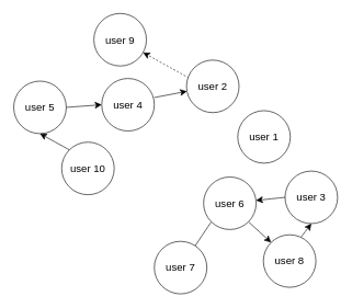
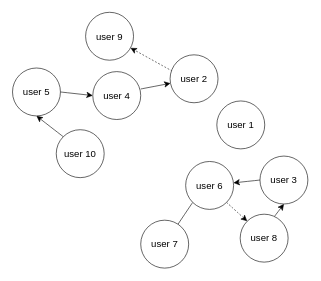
- <mxCell id="10" value="&lt;font style=&quot;font-size: 16px;&quot;&gt;user 5&lt;/font&gt;" style="ellipse;whiteSpace=wrap;html=1;aspect=fixed;" vertex="1" parent="1"><mxGeometry x="20" y="123" width="80" height="80" as="geometry" /></mxCell>
+ <mxCell id="10" value="&lt;font style=&quot;font-size: 16px;&quot;&gt;user 5&lt;/font&gt;" style="ellipse;whiteSpace=wrap;html=1;aspect=fixed;" vertex="1" parent="1"><mxGeometry x="20" y="113" width="80" height="80" as="geometry" /></mxCell>
- <mxCell id="12" style="edgeStyle=none;curved=1;rounded=0;orthogonalLoop=1;jettySize=auto;html=1;exitX=1;exitY=1;exitDx=0;exitDy=0;entryX=0;entryY=0;entryDx=0;entryDy=0;fontSize=12;startSize=8;endSize=8;" edge="1" parent="1" source="13" target="16"><mxGeometry relative="1" as="geometry" /></mxCell>
+ <mxCell id="12" style="edgeStyle=none;curved=1;rounded=0;orthogonalLoop=1;jettySize=auto;html=1;exitX=1;exitY=1;exitDx=0;exitDy=0;entryX=0;entryY=0;entryDx=0;entryDy=0;fontSize=12;startSize=8;endSize=8;dashed=1;" edge="1" parent="1" source="13" target="16"><mxGeometry relative="1" as="geometry" /></mxCell>
